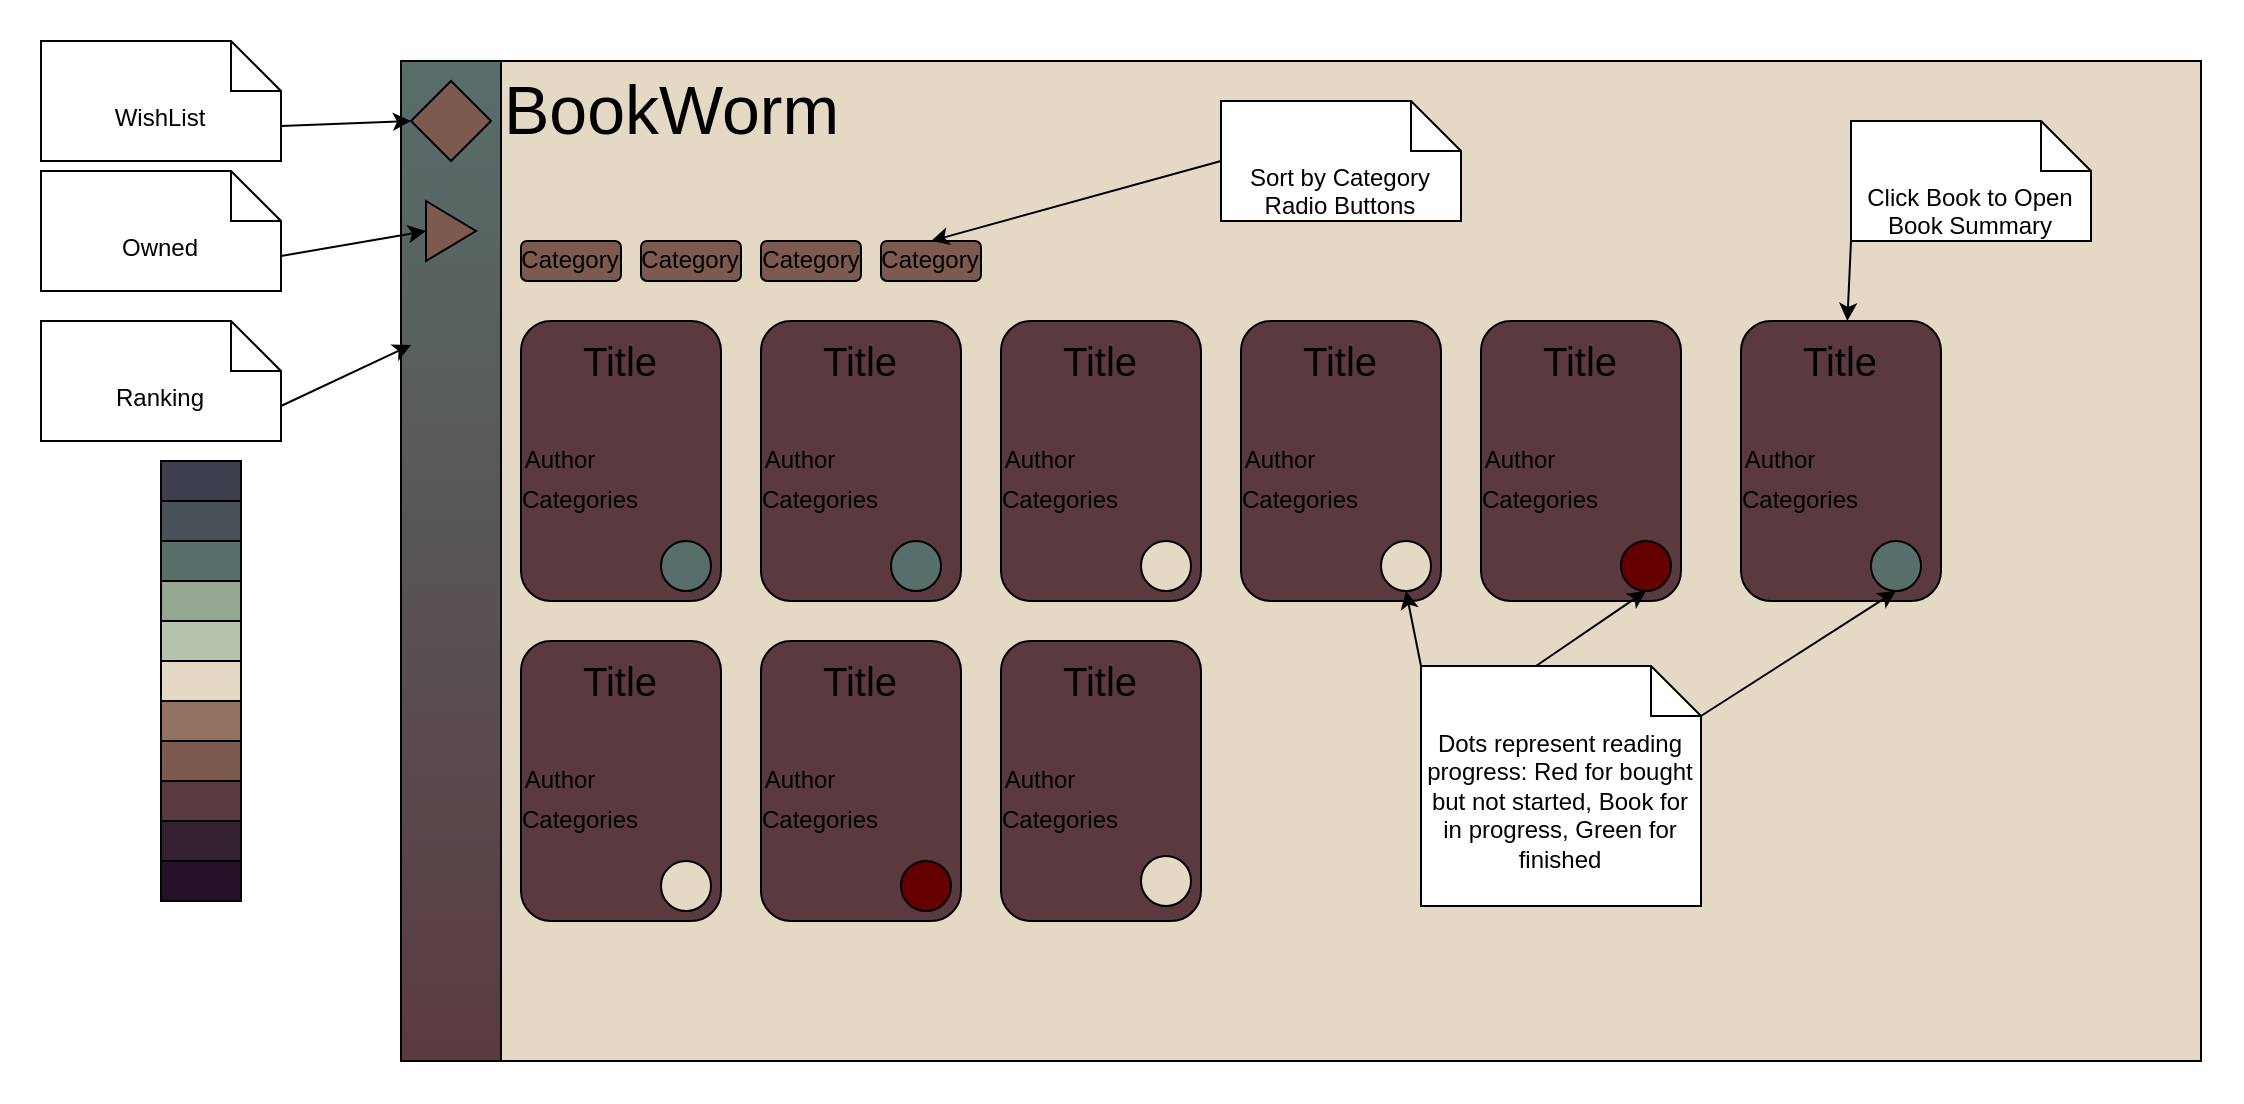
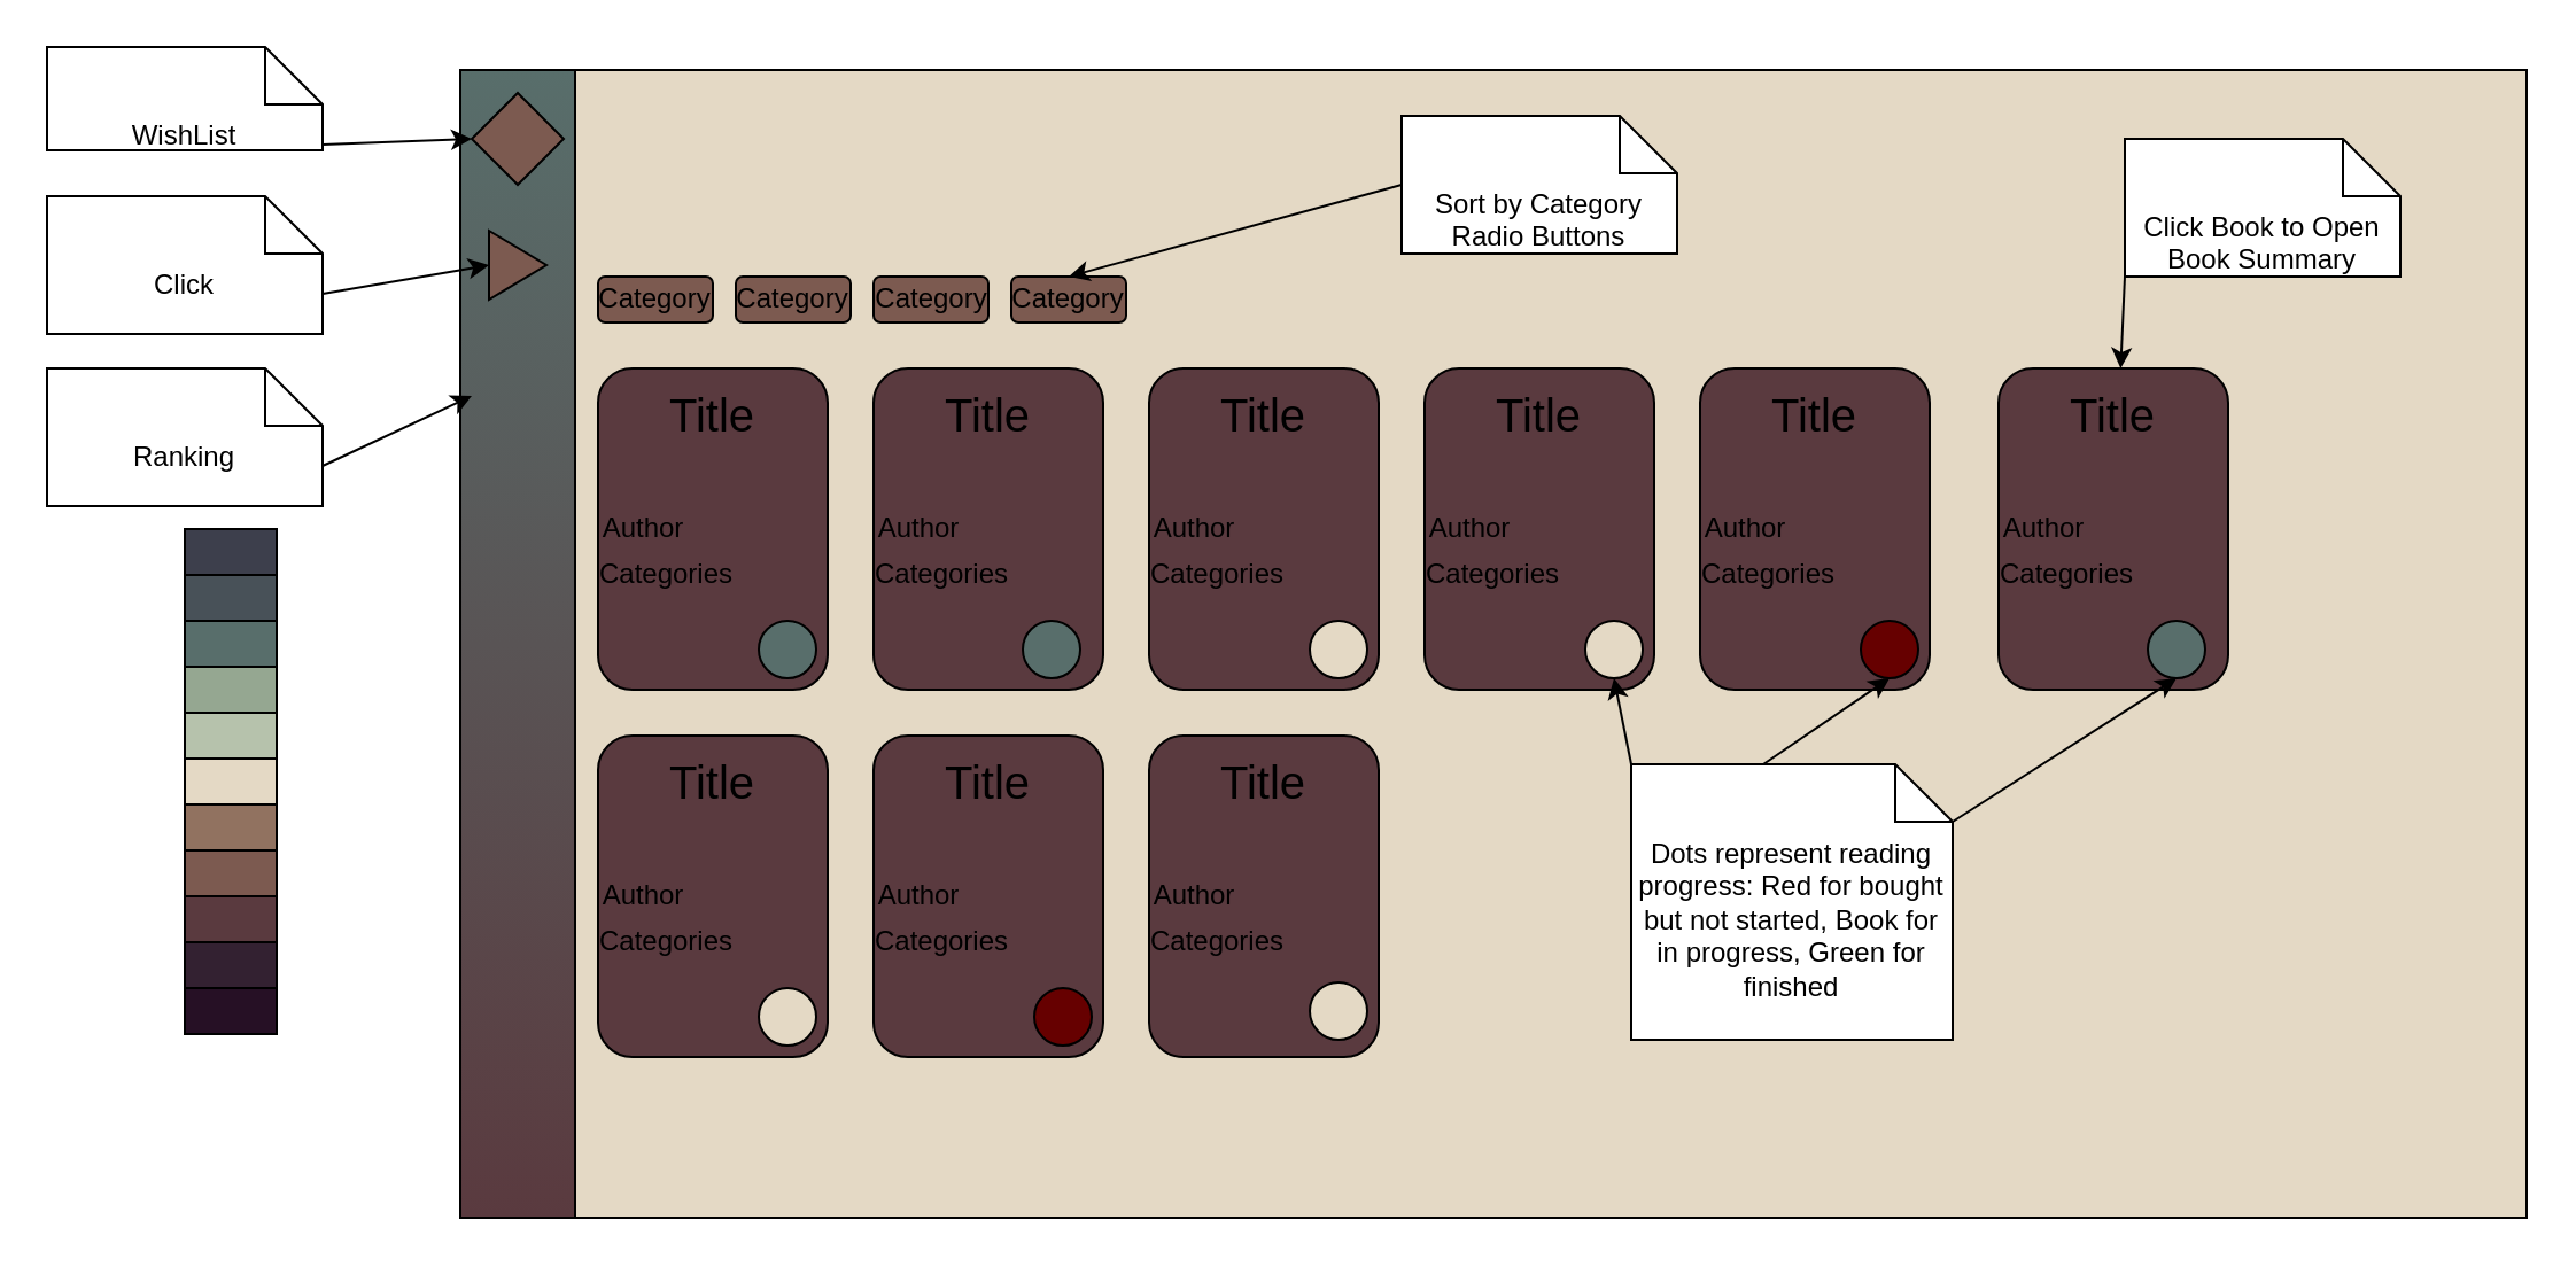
- <mxCell id="54" value="WishList" style="shape=note2;boundedLbl=1;whiteSpace=wrap;html=1;size=25;verticalAlign=top;align=center;fillColor=#FFFFFF;" parent="1" vertex="1"><mxGeometry x="20" y="20" width="120" height="60" as="geometry" /></mxCell>
+ <mxCell id="54" value="WishList" style="shape=note2;boundedLbl=1;whiteSpace=wrap;html=1;size=25;verticalAlign=top;align=center;fillColor=#FFFFFF;" parent="1" vertex="1"><mxGeometry x="20" y="20" width="120" height="45" as="geometry" /></mxCell>
- <mxCell id="4" value="&lt;font style=&quot;font-size: 34px&quot;&gt;BookWorm&lt;/font&gt;" style="text;html=1;strokeColor=none;fillColor=none;align=left;verticalAlign=middle;whiteSpace=wrap;rounded=0;" parent="1" vertex="1"><mxGeometry x="250" y="30" width="200" height="50" as="geometry" /></mxCell>
- <mxCell id="53" value="Owned" style="shape=note2;boundedLbl=1;whiteSpace=wrap;html=1;size=25;verticalAlign=top;align=center;fillColor=#FFFFFF;" parent="1" vertex="1"><mxGeometry x="20" y="85" width="120" height="60" as="geometry" /></mxCell>
+ <mxCell id="53" value="Click" style="shape=note2;boundedLbl=1;whiteSpace=wrap;html=1;size=25;verticalAlign=top;align=center;fillColor=#FFFFFF;" parent="1" vertex="1"><mxGeometry x="20" y="85" width="120" height="60" as="geometry" /></mxCell>
